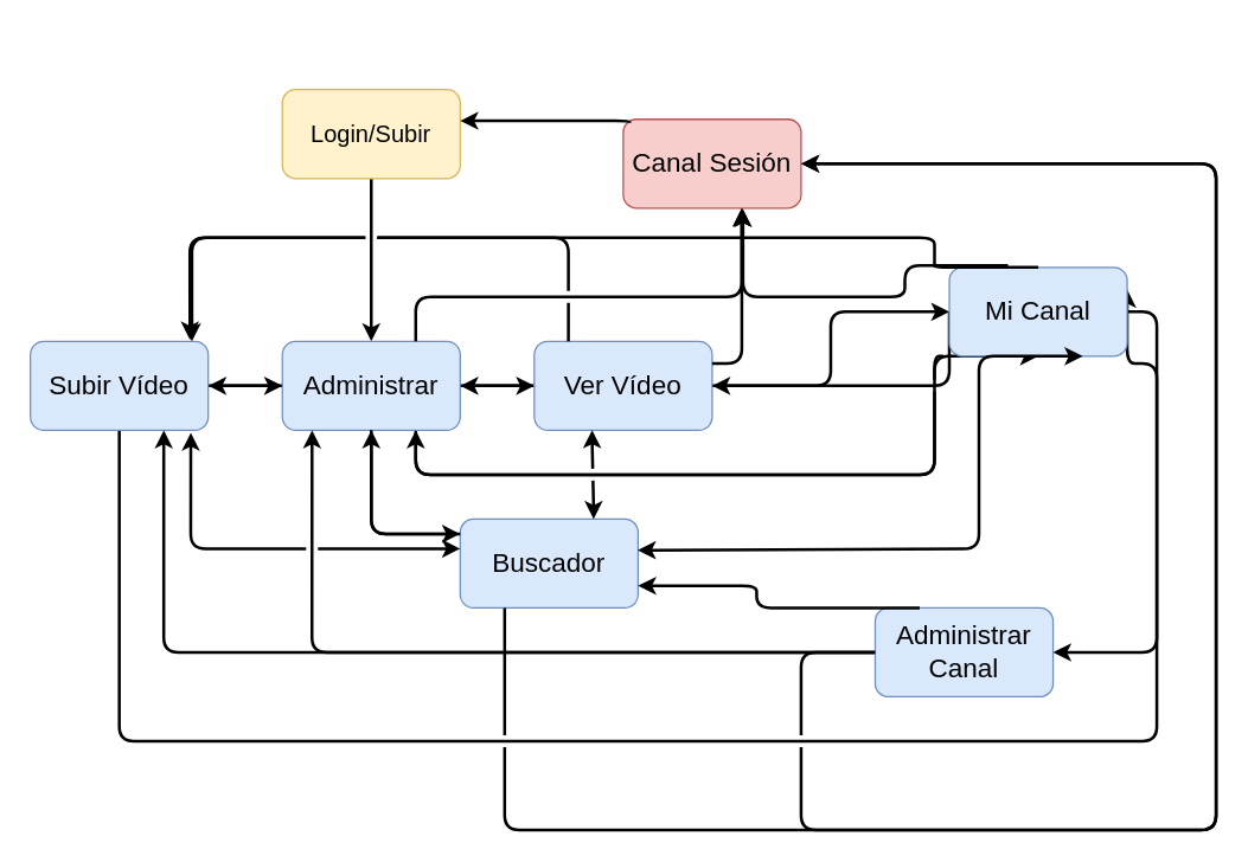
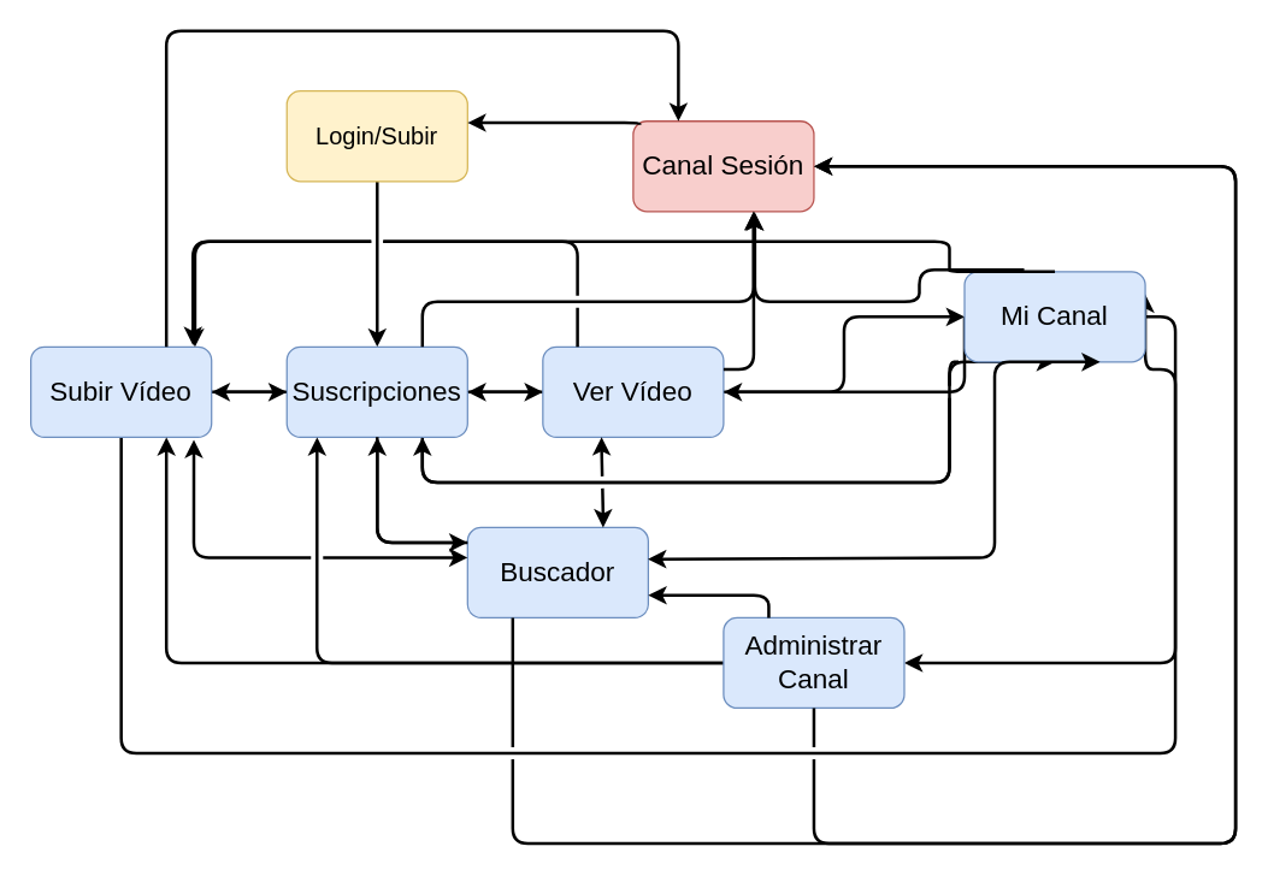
+ <mxCell id="25" style="edgeStyle=orthogonalEdgeStyle;rounded=1;comic=0;orthogonalLoop=1;jettySize=auto;html=1;exitX=0.75;exitY=0;exitDx=0;exitDy=0;fontSize=16;strokeWidth=2;entryX=0.25;entryY=0;entryDx=0;entryDy=0;" parent="1" source="13" target="18" edge="1"><mxGeometry relative="1" as="geometry"><mxPoint x="114.667" y="178.833" as="sourcePoint" /><mxPoint x="44.667" y="59.667" as="targetPoint" /><Array as="points"><mxPoint x="110" y="20" /><mxPoint x="450" y="20" /></Array></mxGeometry></mxCell>
- <mxCell id="7" value="Administrar" style="rounded=1;whiteSpace=wrap;html=1;fontSize=18;fillColor=#dae8fc;strokeColor=#6c8ebf;" parent="1" vertex="1"><mxGeometry x="190" y="230" width="120" height="60" as="geometry" /></mxCell>
+ <mxCell id="7" value="Suscripciones" style="rounded=1;whiteSpace=wrap;html=1;fontSize=18;fillColor=#dae8fc;strokeColor=#6c8ebf;" parent="1" vertex="1"><mxGeometry x="190" y="230" width="120" height="60" as="geometry" /></mxCell>
- <mxCell id="21" value="Administrar Canal" style="rounded=1;whiteSpace=wrap;html=1;fontSize=18;fillColor=#dae8fc;strokeColor=#6c8ebf;" parent="1" vertex="1"><mxGeometry x="590" y="410" width="120" height="60" as="geometry" /></mxCell>
+ <mxCell id="21" value="Administrar Canal" style="rounded=1;whiteSpace=wrap;html=1;fontSize=18;fillColor=#dae8fc;strokeColor=#6c8ebf;" parent="1" vertex="1"><mxGeometry x="480" y="410" width="120" height="60" as="geometry" /></mxCell>
